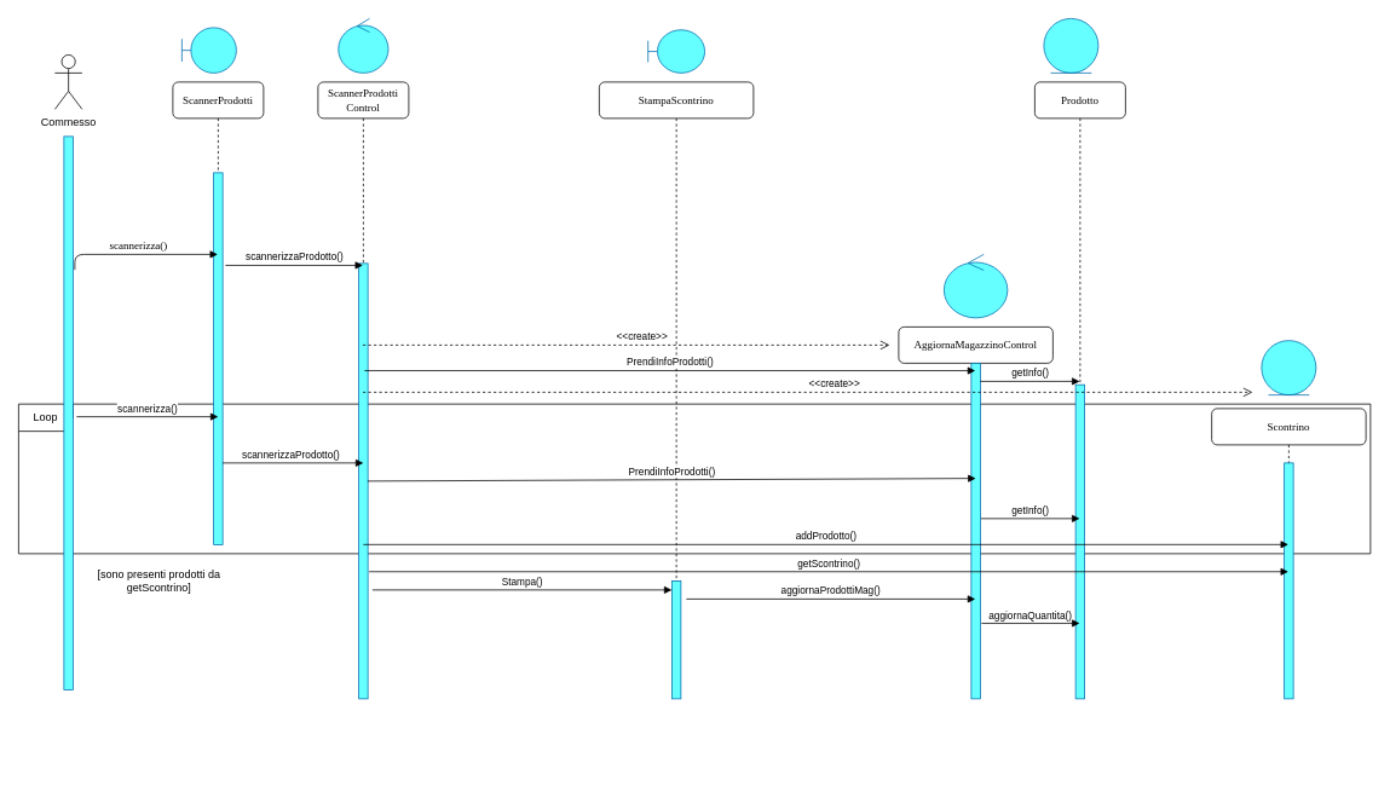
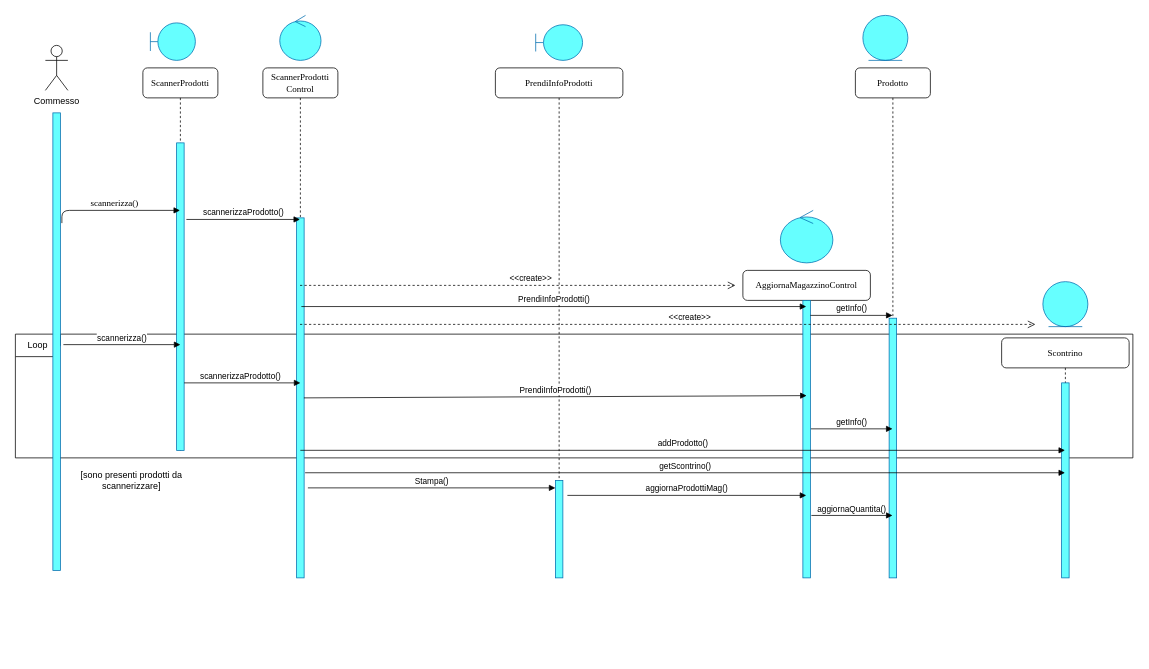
- <mxCell id="14" value="StampaScontrino" style="shape=umlLifeline;perimeter=lifelinePerimeter;whiteSpace=wrap;html=1;container=1;collapsible=0;recursiveResize=0;outlineConnect=0;rounded=1;shadow=0;comic=0;labelBackgroundColor=none;strokeWidth=1;fontFamily=Verdana;fontSize=12;align=center;" parent="1" vertex="1"><mxGeometry x="660" y="90" width="170" height="680" as="geometry" /></mxCell>
+ <mxCell id="14" value="PrendiInfoProdotti" style="shape=umlLifeline;perimeter=lifelinePerimeter;whiteSpace=wrap;html=1;container=1;collapsible=0;recursiveResize=0;outlineConnect=0;rounded=1;shadow=0;comic=0;labelBackgroundColor=none;strokeWidth=1;fontFamily=Verdana;fontSize=12;align=center;" parent="1" vertex="1"><mxGeometry x="660" y="90" width="170" height="680" as="geometry" /></mxCell>
- <mxCell id="32" value="[sono presenti prodotti da getScontrino]" style="text;html=1;strokeColor=none;fillColor=none;align=center;verticalAlign=middle;whiteSpace=wrap;rounded=0;" parent="1" vertex="1"><mxGeometry x="90" y="630" width="170" height="20" as="geometry" /></mxCell>
+ <mxCell id="32" value="[sono presenti prodotti da scannerizzare]" style="text;html=1;strokeColor=none;fillColor=none;align=center;verticalAlign=middle;whiteSpace=wrap;rounded=0;" parent="1" vertex="1"><mxGeometry x="90" y="630" width="170" height="20" as="geometry" /></mxCell>
